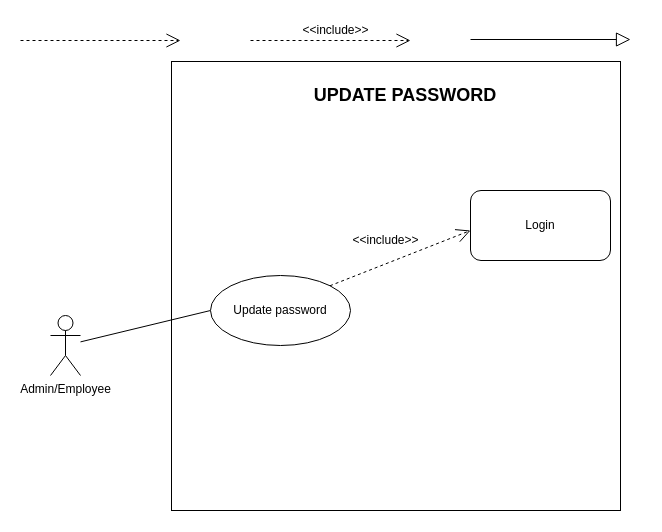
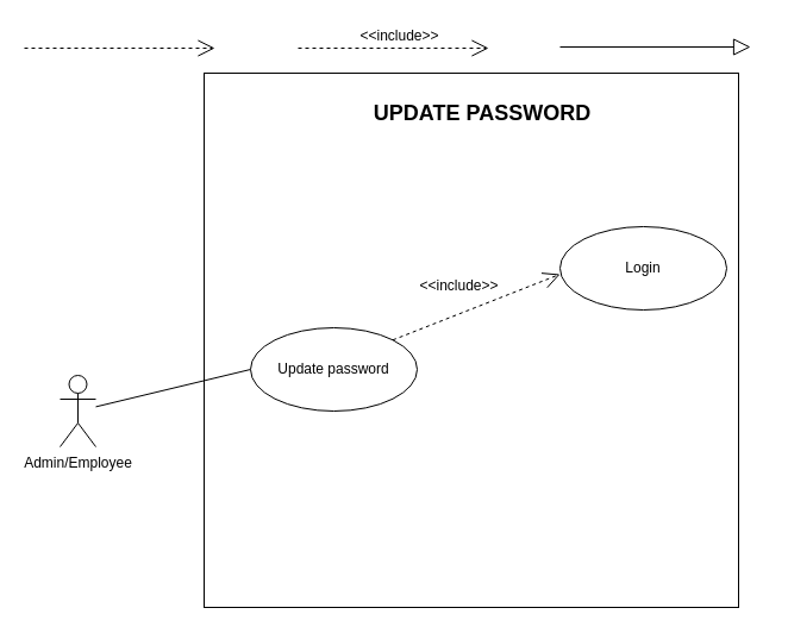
- <mxCell id="14" value="Login" style="whiteSpace=wrap;html=1;strokeColor=#000000;rounded=1;" parent="12" vertex="1"><mxGeometry x="70" y="10" width="140" height="70" as="geometry" /></mxCell>
+ <mxCell id="14" value="Login" style="ellipse;whiteSpace=wrap;html=1;strokeColor=#000000;" parent="12" vertex="1"><mxGeometry x="70" y="10" width="140" height="70" as="geometry" /></mxCell>
